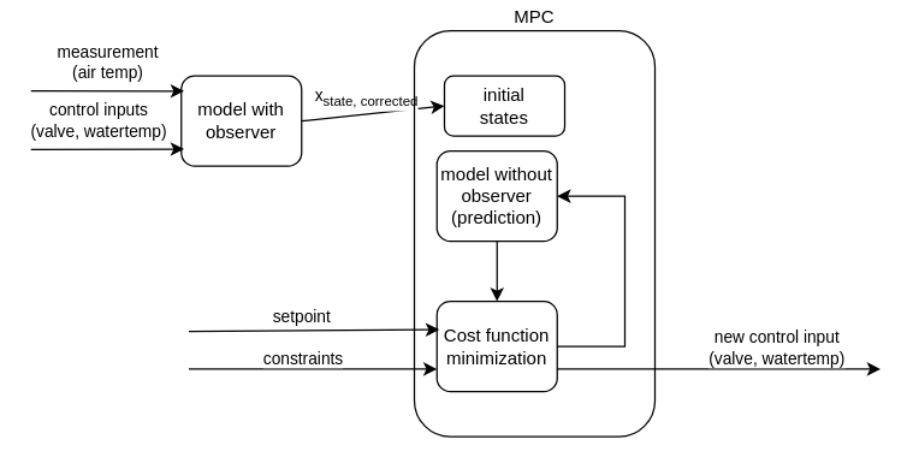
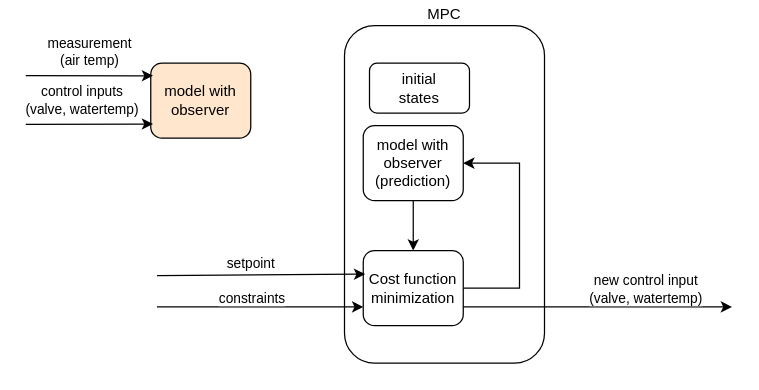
- <mxCell id="6" value="" style="endArrow=classic;html=1;rounded=0;entryX=0;entryY=0.5;entryDx=0;entryDy=0;exitX=1;exitY=0.5;exitDx=0;exitDy=0;" edge="1" parent="1" source="2" target="5"><mxGeometry width="50" height="50" relative="1" as="geometry"><mxPoint x="110" y="80" as="sourcePoint" /><mxPoint x="160" y="30" as="targetPoint" /></mxGeometry></mxCell>
- <mxCell id="7" value="x&lt;sub&gt;state, corrected&lt;/sub&gt;" style="edgeLabel;html=1;align=center;verticalAlign=middle;resizable=0;points=[];" vertex="1" connectable="0" parent="6"><mxGeometry x="0.129" relative="1" as="geometry"><mxPoint x="-11" y="-10" as="offset" /></mxGeometry></mxCell>
- <mxCell id="2" value="model with&lt;br&gt;observer" style="rounded=1;whiteSpace=wrap;html=1;" vertex="1" parent="1"><mxGeometry x="120" y="50" width="80" height="60" as="geometry" /></mxCell>
+ <mxCell id="2" value="model with&lt;br&gt;observer" style="rounded=1;whiteSpace=wrap;html=1;fillColor=#ffe6cc;" vertex="1" parent="1"><mxGeometry x="120" y="50" width="80" height="60" as="geometry" /></mxCell>
- <mxCell id="11" value="model without&lt;br&gt;observer&lt;br&gt;(prediction)" style="rounded=1;whiteSpace=wrap;html=1;" vertex="1" parent="1"><mxGeometry x="290" y="100" width="80" height="60" as="geometry" /></mxCell>
+ <mxCell id="11" value="model with&lt;br&gt;observer&lt;br&gt;(prediction)" style="rounded=1;whiteSpace=wrap;html=1;" vertex="1" parent="1"><mxGeometry x="290" y="100" width="80" height="60" as="geometry" /></mxCell>
